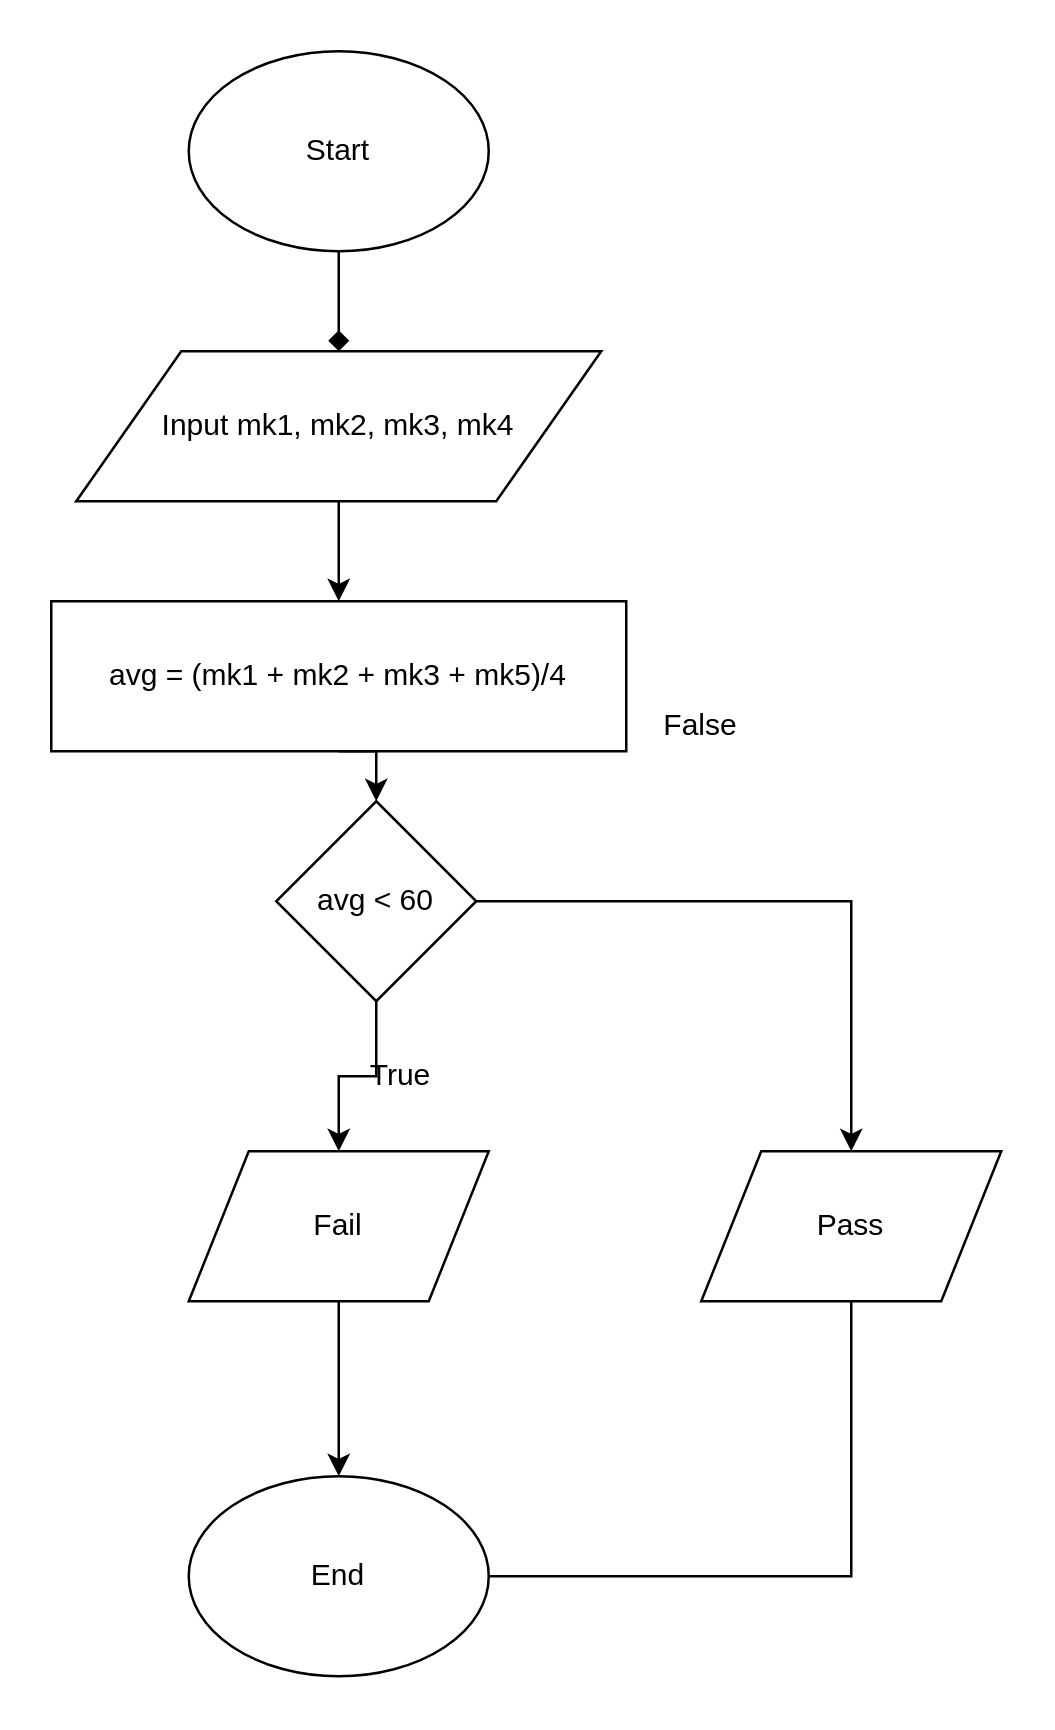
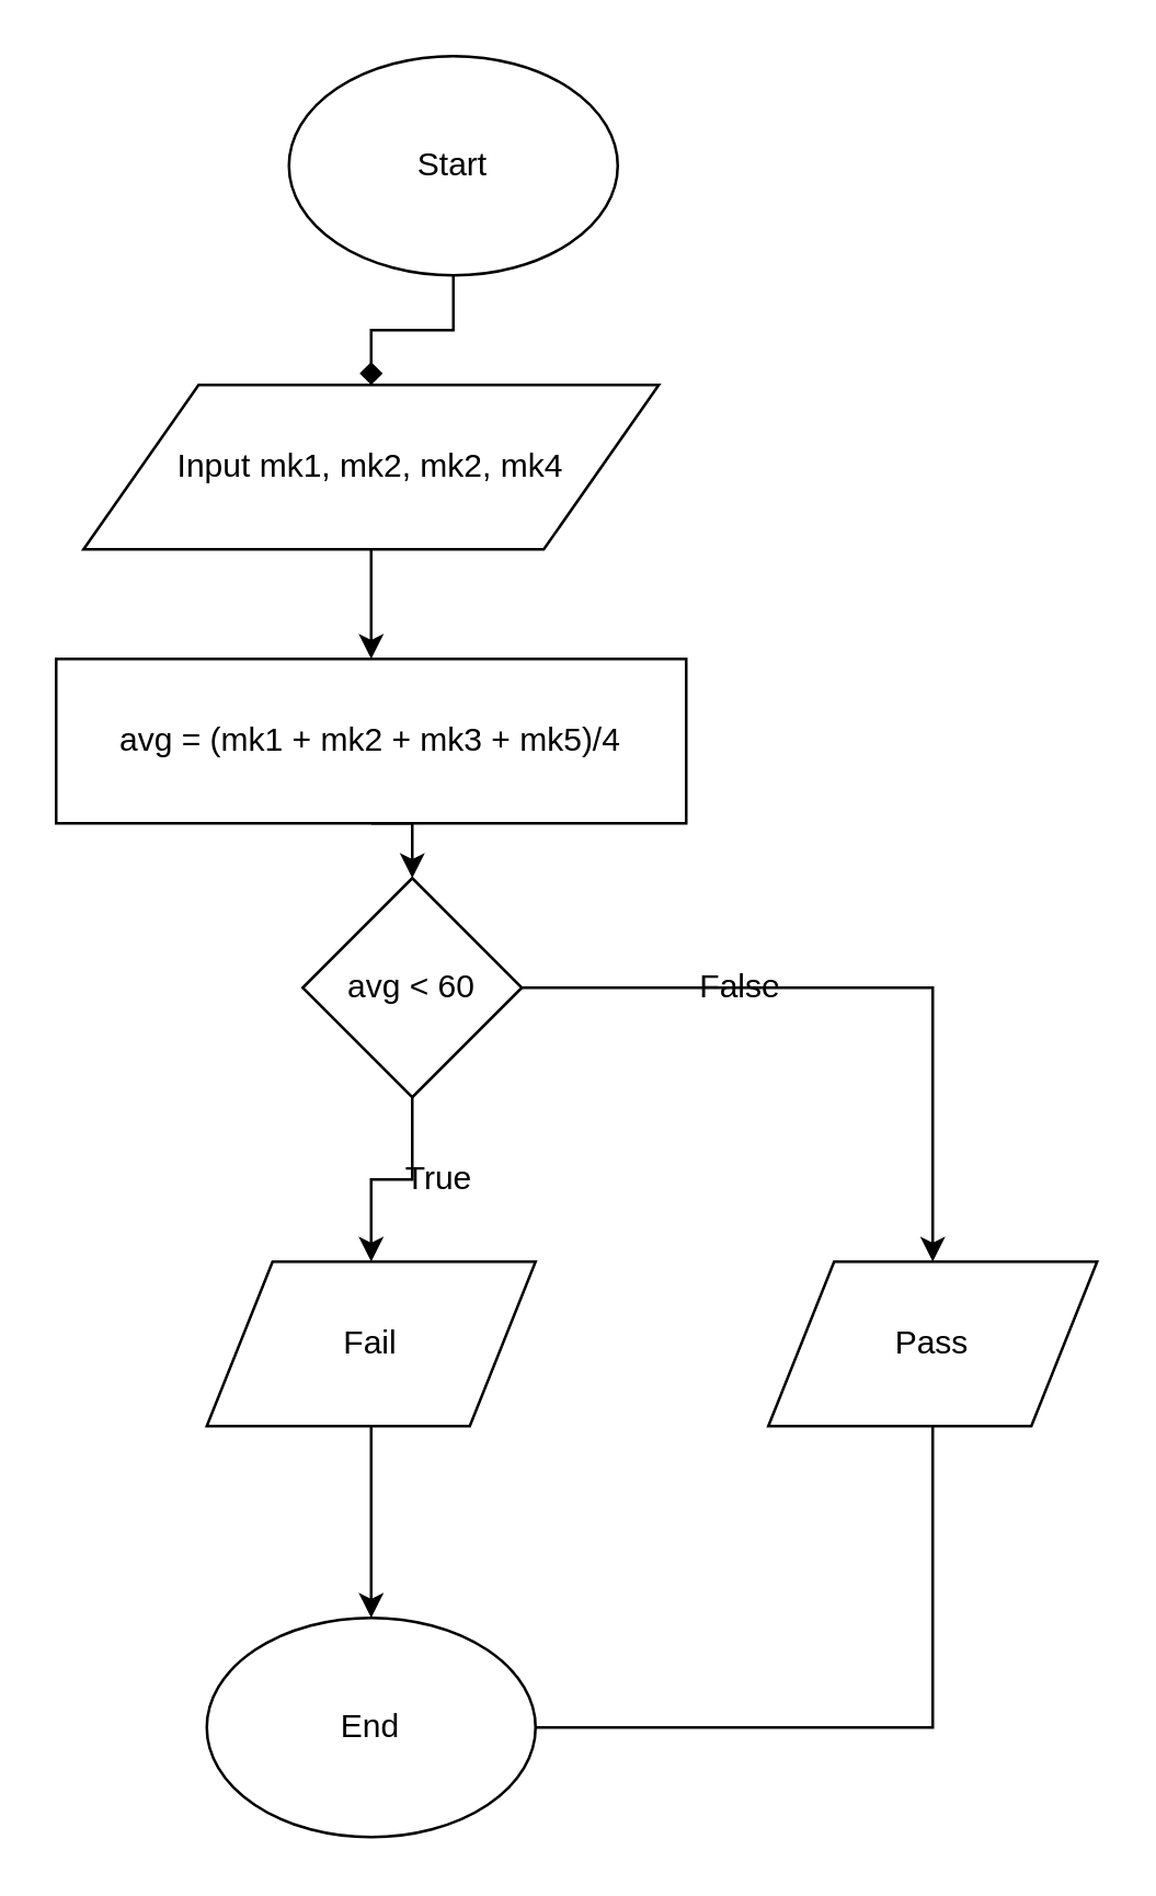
- <mxCell id="3" value="Start" style="ellipse;whiteSpace=wrap;html=1;" vertex="1" parent="1"><mxGeometry x="75" y="20" width="120" height="80" as="geometry" /></mxCell>
+ <mxCell id="3" value="Start" style="ellipse;whiteSpace=wrap;html=1;" vertex="1" parent="1"><mxGeometry x="105" y="20" width="120" height="80" as="geometry" /></mxCell>
- <mxCell id="5" value="Input mk1, mk2, mk3, mk4" style="shape=parallelogram;perimeter=parallelogramPerimeter;whiteSpace=wrap;html=1;" vertex="1" parent="1"><mxGeometry x="30" y="140" width="210" height="60" as="geometry" /></mxCell>
+ <mxCell id="5" value="Input mk1, mk2, mk2, mk4" style="shape=parallelogram;perimeter=parallelogramPerimeter;whiteSpace=wrap;html=1;" vertex="1" parent="1"><mxGeometry x="30" y="140" width="210" height="60" as="geometry" /></mxCell>
- <mxCell id="17" value="False" style="text;html=1;strokeColor=none;fillColor=none;align=center;verticalAlign=middle;whiteSpace=wrap;rounded=0;" vertex="1" parent="1"><mxGeometry x="260" y="280" width="40" height="20" as="geometry" /></mxCell>
+ <mxCell id="17" value="False" style="text;html=1;strokeColor=none;fillColor=none;align=center;verticalAlign=middle;whiteSpace=wrap;rounded=0;" vertex="1" parent="1"><mxGeometry x="250" y="350" width="40" height="20" as="geometry" /></mxCell>
